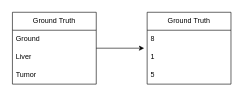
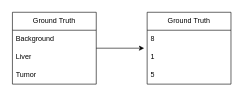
- <mxCell id="4" value="Ground" style="text;strokeColor=none;fillColor=none;align=left;verticalAlign=middle;spacingLeft=4;spacingRight=4;overflow=hidden;points=[[0,0.5],[1,0.5]];portConstraint=eastwest;rotatable=0;whiteSpace=wrap;html=1;" vertex="1" parent="3"><mxGeometry y="30" width="140" height="30" as="geometry" /></mxCell>
+ <mxCell id="4" value="Background" style="text;strokeColor=none;fillColor=none;align=left;verticalAlign=middle;spacingLeft=4;spacingRight=4;overflow=hidden;points=[[0,0.5],[1,0.5]];portConstraint=eastwest;rotatable=0;whiteSpace=wrap;html=1;" vertex="1" parent="3"><mxGeometry y="30" width="140" height="30" as="geometry" /></mxCell>
